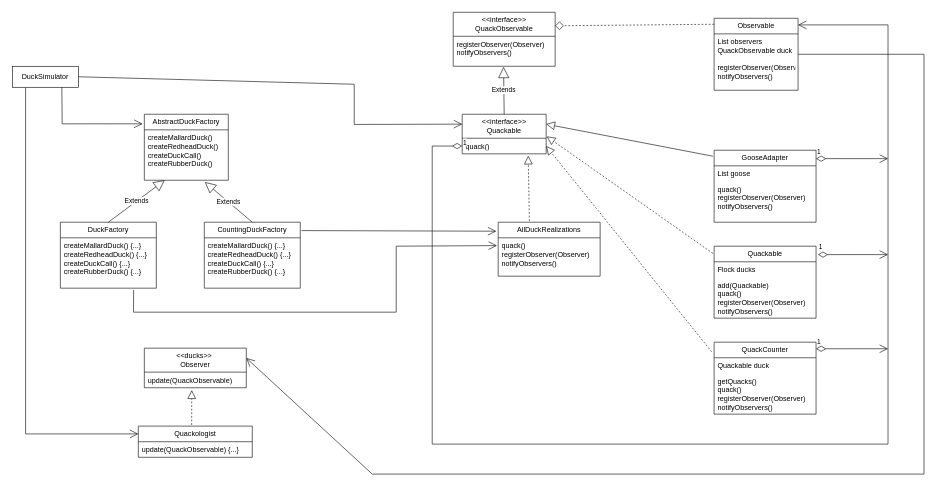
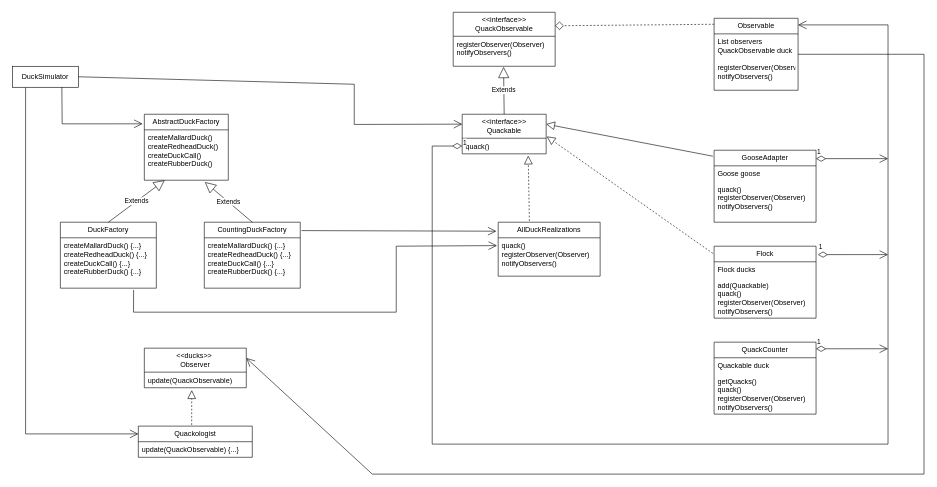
- <mxCell id="25" value="List goose" style="text;strokeColor=none;fillColor=none;align=left;verticalAlign=top;spacingLeft=4;spacingRight=4;overflow=hidden;rotatable=0;points=[[0,0.5],[1,0.5]];portConstraint=eastwest;whiteSpace=wrap;html=1;" vertex="1" parent="24"><mxGeometry y="26" width="170" height="26" as="geometry" /></mxCell>
+ <mxCell id="25" value="Goose goose" style="text;strokeColor=none;fillColor=none;align=left;verticalAlign=top;spacingLeft=4;spacingRight=4;overflow=hidden;rotatable=0;points=[[0,0.5],[1,0.5]];portConstraint=eastwest;whiteSpace=wrap;html=1;" vertex="1" parent="24"><mxGeometry y="26" width="170" height="26" as="geometry" /></mxCell>
- <mxCell id="35" value="" style="endArrow=block;dashed=1;endFill=0;endSize=12;html=1;rounded=0;exitX=-0.024;exitY=0.133;exitDx=0;exitDy=0;exitPerimeter=0;entryX=1;entryY=0.5;entryDx=0;entryDy=0;" edge="1" parent="1" source="30" target="13"><mxGeometry width="160" relative="1" as="geometry"><mxPoint x="1208" y="280" as="sourcePoint" /><mxPoint x="930" y="227" as="targetPoint" /></mxGeometry></mxCell>
- <mxCell id="27" value="Quackable" style="swimlane;fontStyle=0;childLayout=stackLayout;horizontal=1;startSize=26;fillColor=none;horizontalStack=0;resizeParent=1;resizeParentMax=0;resizeLast=0;collapsible=1;marginBottom=0;whiteSpace=wrap;html=1;" vertex="1" parent="1"><mxGeometry x="1190" y="410" width="170" height="120" as="geometry" /></mxCell>
+ <mxCell id="27" value="Flock" style="swimlane;fontStyle=0;childLayout=stackLayout;horizontal=1;startSize=26;fillColor=none;horizontalStack=0;resizeParent=1;resizeParentMax=0;resizeLast=0;collapsible=1;marginBottom=0;whiteSpace=wrap;html=1;" vertex="1" parent="1"><mxGeometry x="1190" y="410" width="170" height="120" as="geometry" /></mxCell>
